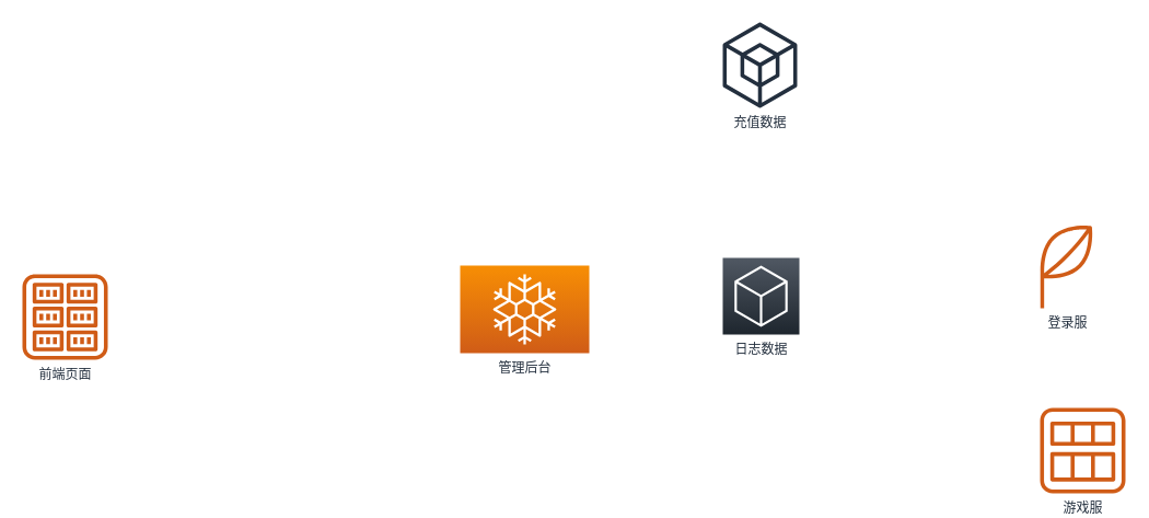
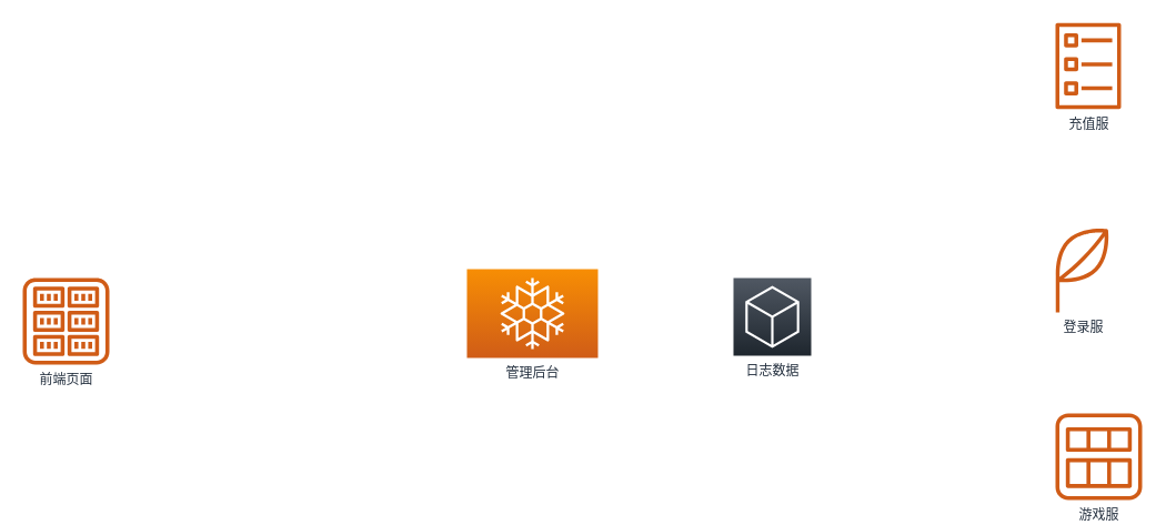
- <mxCell id="2" value="充值数据" style="outlineConnect=0;fontColor=#232F3E;gradientColor=none;fillColor=#232F3E;strokeColor=none;dashed=0;verticalLabelPosition=bottom;verticalAlign=top;align=center;html=1;fontSize=12;fontStyle=0;aspect=fixed;pointerEvents=1;shape=mxgraph.aws4.external_sdk;" vertex="1" parent="1"><mxGeometry x="660" y="20" width="68" height="78" as="geometry" /></mxCell>
+ <mxCell id="4" value="充值服" style="outlineConnect=0;fontColor=#232F3E;gradientColor=none;fillColor=#D05C17;strokeColor=none;dashed=0;verticalLabelPosition=bottom;verticalAlign=top;align=center;html=1;fontSize=12;fontStyle=0;aspect=fixed;pointerEvents=1;shape=mxgraph.aws4.ecs_task;" vertex="1" parent="1"><mxGeometry x="950" y="20" width="59" height="78" as="geometry" /></mxCell>
- <mxCell id="3" value="日志数据" style="gradientDirection=north;outlineConnect=0;fontColor=#232F3E;gradientColor=#505863;fillColor=#1E262E;strokeColor=#ffffff;dashed=0;verticalLabelPosition=bottom;verticalAlign=top;align=center;html=1;fontSize=12;fontStyle=0;aspect=fixed;shape=mxgraph.aws4.resourceIcon;resIcon=mxgraph.aws4.general;" vertex="1" parent="1"><mxGeometry x="660" y="235" width="70" height="70" as="geometry" /></mxCell>
+ <mxCell id="3" value="日志数据" style="gradientDirection=north;outlineConnect=0;fontColor=#232F3E;gradientColor=#505863;fillColor=#1E262E;strokeColor=#ffffff;dashed=0;verticalLabelPosition=bottom;verticalAlign=top;align=center;html=1;fontSize=12;fontStyle=0;aspect=fixed;shape=mxgraph.aws4.resourceIcon;resIcon=mxgraph.aws4.general;" vertex="1" parent="1"><mxGeometry x="660" y="250" width="70" height="70" as="geometry" /></mxCell>
